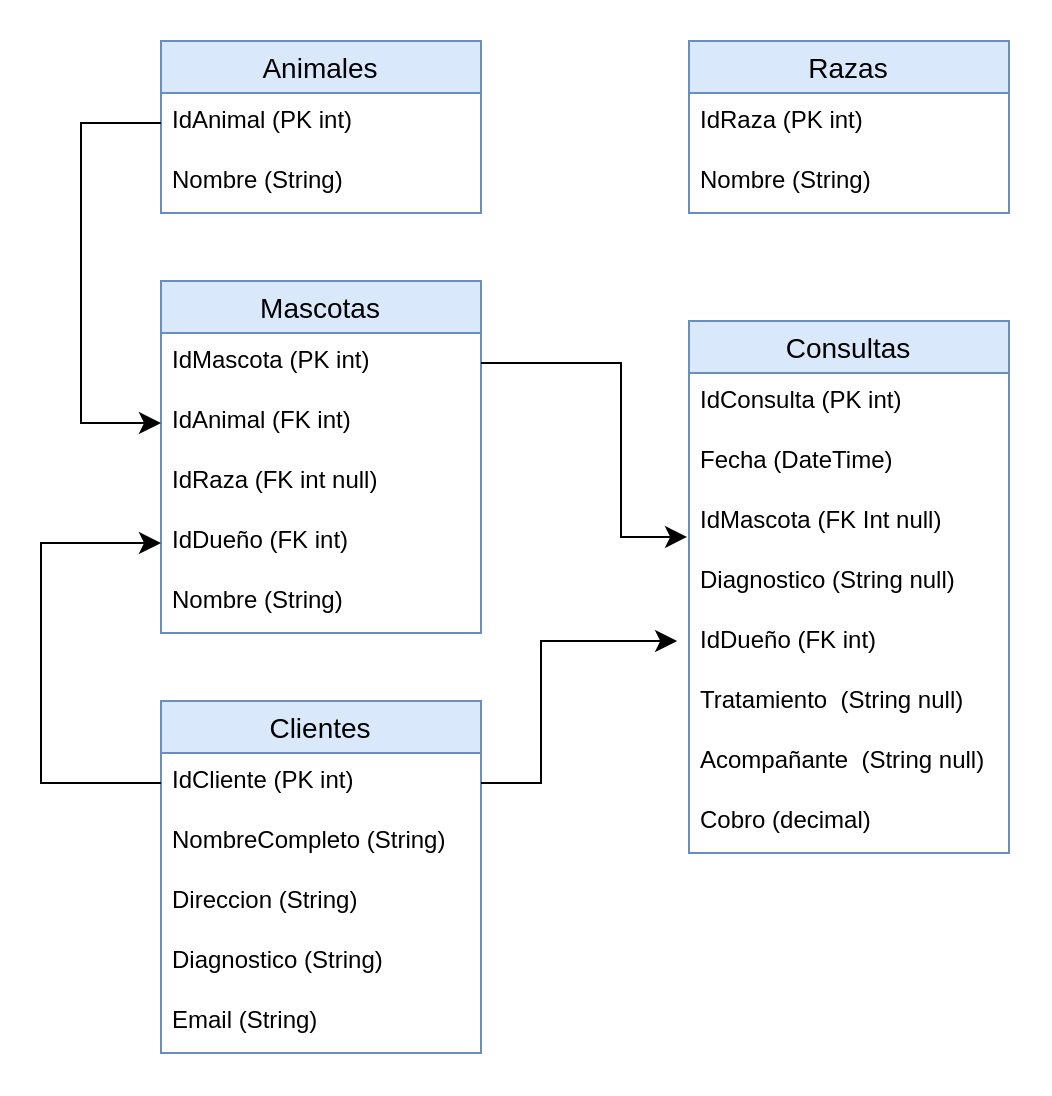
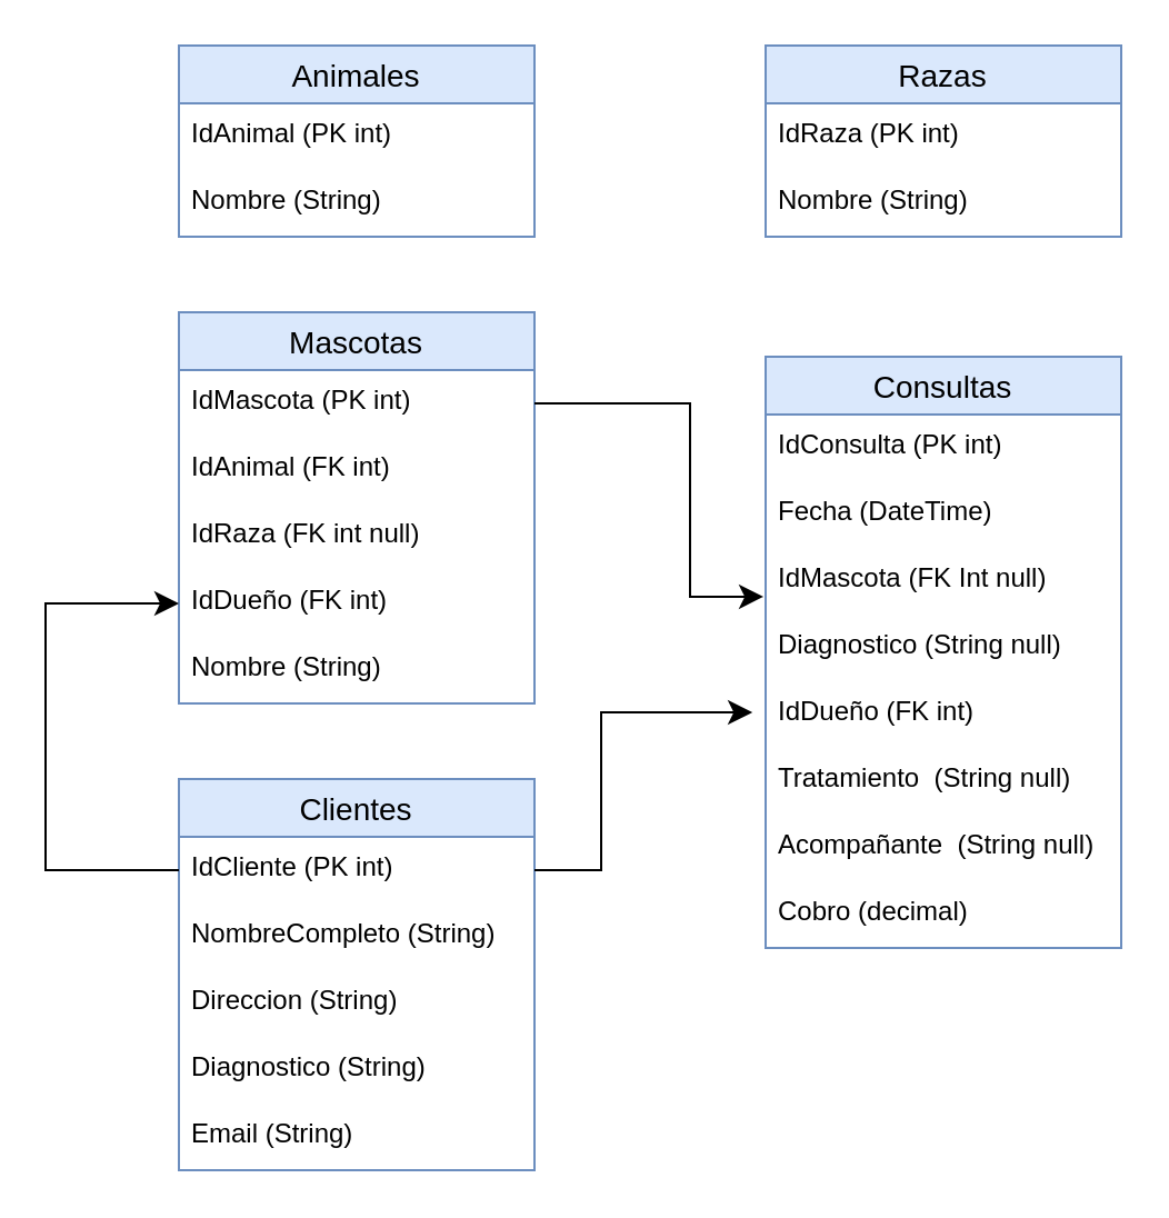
- <mxCell id="29" value="" style="edgeStyle=elbowEdgeStyle;elbow=horizontal;endArrow=classic;html=1;curved=0;rounded=0;endSize=8;startSize=8;exitX=0;exitY=0.5;exitDx=0;exitDy=0;entryX=0;entryY=0.5;entryDx=0;entryDy=0;" edge="1" parent="1" source="18" target="13"><mxGeometry width="50" height="50" relative="1" as="geometry"><mxPoint x="400" y="250" as="sourcePoint" /><mxPoint x="450" y="200" as="targetPoint" /><Array as="points"><mxPoint x="40" y="130" /></Array></mxGeometry></mxCell>
